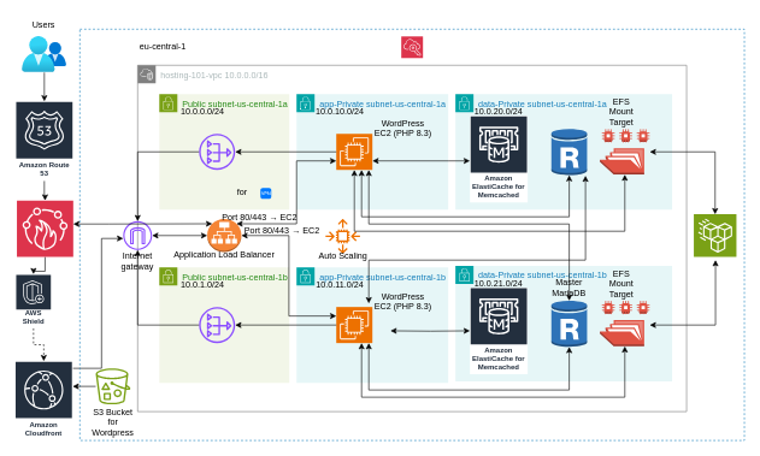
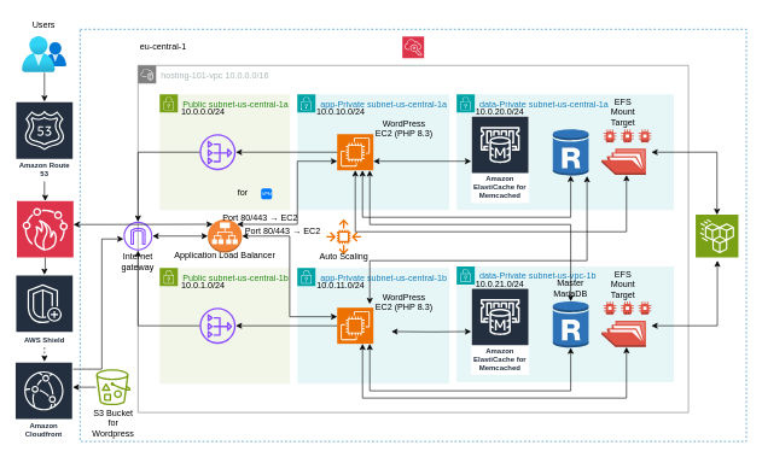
- <mxCell id="52" value="data-Private subnet-us-central-1b" style="points=[[0,0],[0.25,0],[0.5,0],[0.75,0],[1,0],[1,0.25],[1,0.5],[1,0.75],[1,1],[0.75,1],[0.5,1],[0.25,1],[0,1],[0,0.75],[0,0.5],[0,0.25]];outlineConnect=0;gradientColor=none;html=1;whiteSpace=wrap;fontSize=12;fontStyle=0;container=1;pointerEvents=0;collapsible=0;recursiveResize=0;shape=mxgraph.aws4.group;grIcon=mxgraph.aws4.group_security_group;grStroke=0;strokeColor=#00A4A6;fillColor=#E6F6F7;verticalAlign=top;align=left;spacingLeft=30;fontColor=#147EBA;dashed=0;" parent="1" vertex="1"><mxGeometry x="630" y="368" width="300" height="160" as="geometry" /></mxCell>
+ <mxCell id="52" value="data-Private subnet-us-vpc-1b" style="points=[[0,0],[0.25,0],[0.5,0],[0.75,0],[1,0],[1,0.25],[1,0.5],[1,0.75],[1,1],[0.75,1],[0.5,1],[0.25,1],[0,1],[0,0.75],[0,0.5],[0,0.25]];outlineConnect=0;gradientColor=none;html=1;whiteSpace=wrap;fontSize=12;fontStyle=0;container=1;pointerEvents=0;collapsible=0;recursiveResize=0;shape=mxgraph.aws4.group;grIcon=mxgraph.aws4.group_security_group;grStroke=0;strokeColor=#00A4A6;fillColor=#E6F6F7;verticalAlign=top;align=left;spacingLeft=30;fontColor=#147EBA;dashed=0;" parent="1" vertex="1"><mxGeometry x="630" y="368" width="300" height="160" as="geometry" /></mxCell>
- <mxCell id="73" value="AWS Shield" style="sketch=0;outlineConnect=0;fontColor=#232F3E;gradientColor=none;strokeColor=#ffffff;fillColor=#232F3E;dashed=0;verticalLabelPosition=middle;verticalAlign=bottom;align=center;html=1;whiteSpace=wrap;fontSize=10;fontStyle=1;spacing=3;shape=mxgraph.aws4.productIcon;prIcon=mxgraph.aws4.shield;" parent="1" vertex="1"><mxGeometry x="20.81" y="379.5" width="50" height="75" as="geometry" /></mxCell>
+ <mxCell id="73" value="AWS Shield" style="sketch=0;outlineConnect=0;fontColor=#232F3E;gradientColor=none;strokeColor=#ffffff;fillColor=#232F3E;dashed=0;verticalLabelPosition=middle;verticalAlign=bottom;align=center;html=1;whiteSpace=wrap;fontSize=10;fontStyle=1;spacing=3;shape=mxgraph.aws4.productIcon;prIcon=mxgraph.aws4.shield;" parent="1" vertex="1"><mxGeometry x="20.81" y="379.5" width="80" height="100" as="geometry" /></mxCell>
